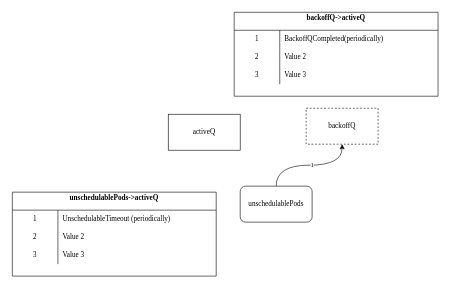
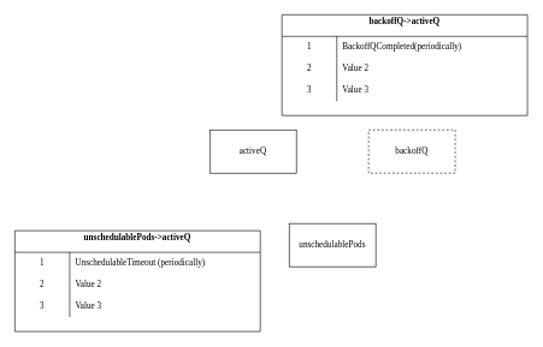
- <mxCell id="2" value="&lt;span style=&quot;font-size: 12px&quot;&gt;activeQ&lt;/span&gt;" style="rounded=0;whiteSpace=wrap;html=1;fontFamily=Comic Sans MS;" vertex="1" parent="1"><mxGeometry x="280" y="190" width="120" height="60" as="geometry" /></mxCell>
+ <mxCell id="2" value="&lt;span style=&quot;font-size: 12px&quot;&gt;activeQ&lt;/span&gt;" style="rounded=0;whiteSpace=wrap;html=1;fontFamily=Comic Sans MS;" vertex="1" parent="1"><mxGeometry x="290" y="180" width="120" height="60" as="geometry" /></mxCell>
- <mxCell id="4" style="edgeStyle=orthogonalEdgeStyle;rounded=0;orthogonalLoop=1;jettySize=auto;html=1;entryX=0.5;entryY=1;entryDx=0;entryDy=0;fontFamily=Comic Sans MS;curved=1;" edge="1" parent="1" source="6" target="3"><mxGeometry relative="1" as="geometry" /></mxCell>
- <mxCell id="5" value="1" style="edgeLabel;html=1;align=center;verticalAlign=middle;resizable=0;points=[];fontFamily=Comic Sans MS;" vertex="1" connectable="0" parent="4"><mxGeometry x="0.172" y="1" relative="1" as="geometry"><mxPoint x="-11" as="offset" /></mxGeometry></mxCell>
- <mxCell id="6" value="&lt;span style=&quot;font-size: 12px&quot;&gt;unschedulablePods&lt;/span&gt;" style="whiteSpace=wrap;html=1;fontFamily=Comic Sans MS;rounded=1;" vertex="1" parent="1"><mxGeometry x="400" y="310" width="120" height="60" as="geometry" /></mxCell>
+ <mxCell id="6" value="&lt;span style=&quot;font-size: 12px&quot;&gt;unschedulablePods&lt;/span&gt;" style="rounded=0;whiteSpace=wrap;html=1;fontFamily=Comic Sans MS;" vertex="1" parent="1"><mxGeometry x="400" y="310" width="120" height="60" as="geometry" /></mxCell>
